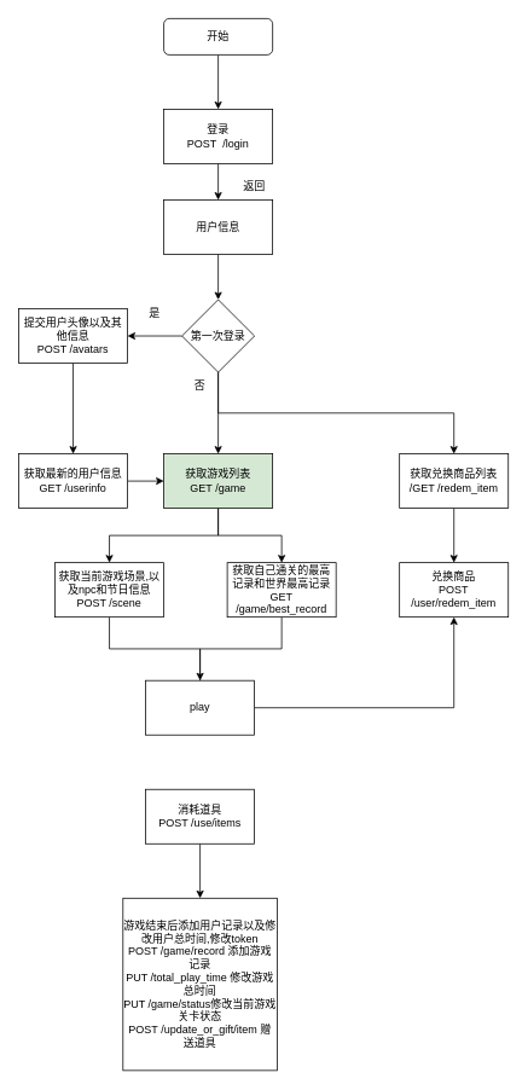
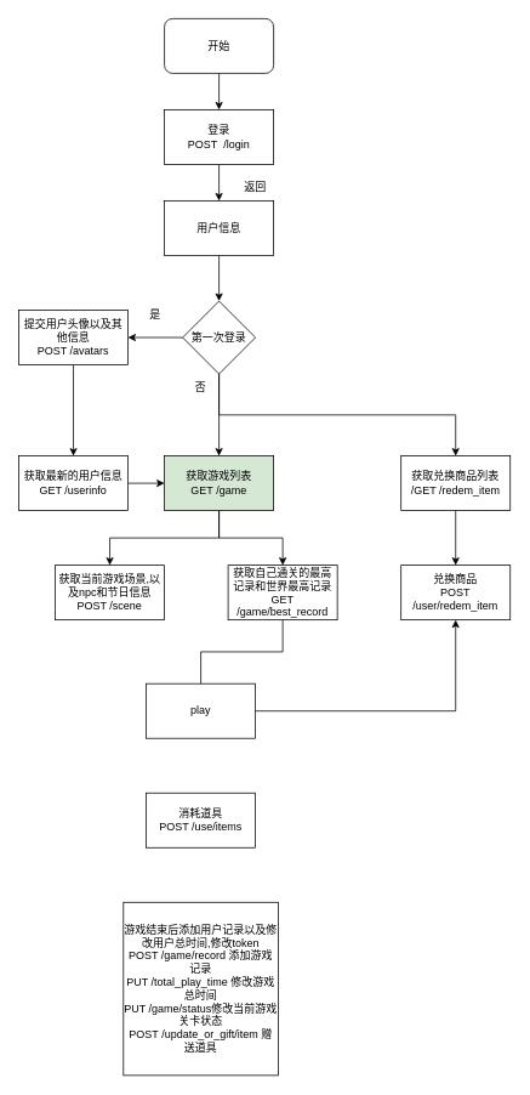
- <mxCell id="3" value="开始" style="rounded=1;whiteSpace=wrap;html=1;fontSize=12;" parent="1" vertex="1"><mxGeometry x="180" y="20" width="120" height="40" as="geometry" /></mxCell>
+ <mxCell id="3" value="开始" style="rounded=1;whiteSpace=wrap;html=1;fontSize=12;" parent="1" vertex="1"><mxGeometry x="180" y="20" width="120" height="60" as="geometry" /></mxCell>
- <mxCell id="22" style="edgeStyle=orthogonalEdgeStyle;rounded=0;orthogonalLoop=1;jettySize=auto;html=1;entryX=0.5;entryY=0;entryDx=0;entryDy=0;" edge="1" parent="1" source="23" target="27"><mxGeometry relative="1" as="geometry" /></mxCell>
- <mxCell id="28" style="edgeStyle=orthogonalEdgeStyle;rounded=0;orthogonalLoop=1;jettySize=auto;html=1;entryX=0.5;entryY=0;entryDx=0;entryDy=0;" edge="1" parent="1" source="29" target="30"><mxGeometry relative="1" as="geometry" /></mxCell>
